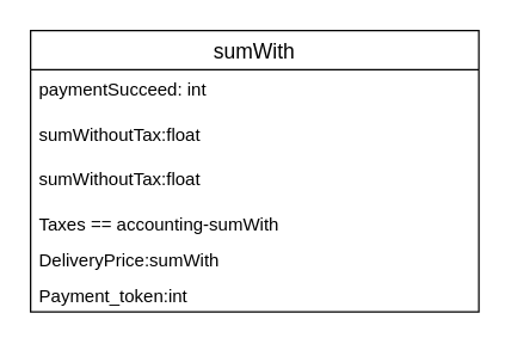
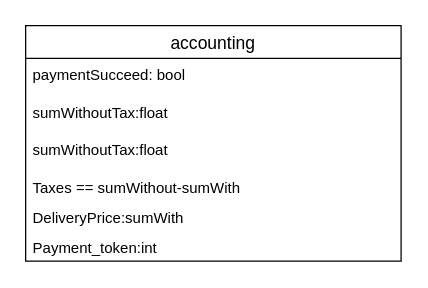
- <mxCell id="2" value="sumWith" style="swimlane;fontStyle=0;childLayout=stackLayout;horizontal=1;startSize=26;horizontalStack=0;resizeParent=1;resizeParentMax=0;resizeLast=0;collapsible=1;marginBottom=0;align=center;fontSize=14;" vertex="1" parent="1"><mxGeometry x="20" y="20" width="300" height="188" as="geometry" /></mxCell>
+ <mxCell id="2" value="accounting" style="swimlane;fontStyle=0;childLayout=stackLayout;horizontal=1;startSize=26;horizontalStack=0;resizeParent=1;resizeParentMax=0;resizeLast=0;collapsible=1;marginBottom=0;align=center;fontSize=14;" vertex="1" parent="1"><mxGeometry x="20" y="20" width="300" height="188" as="geometry" /></mxCell>
- <mxCell id="3" value="paymentSucceed: int" style="text;strokeColor=none;fillColor=none;spacingLeft=4;spacingRight=4;overflow=hidden;rotatable=0;points=[[0,0.5],[1,0.5]];portConstraint=eastwest;fontSize=12;" vertex="1" parent="2"><mxGeometry y="26" width="300" height="30" as="geometry" /></mxCell>
+ <mxCell id="3" value="paymentSucceed: bool" style="text;strokeColor=none;fillColor=none;spacingLeft=4;spacingRight=4;overflow=hidden;rotatable=0;points=[[0,0.5],[1,0.5]];portConstraint=eastwest;fontSize=12;" vertex="1" parent="2"><mxGeometry y="26" width="300" height="30" as="geometry" /></mxCell>
- <mxCell id="6" value="Taxes == accounting-sumWith" style="text;strokeColor=none;fillColor=none;spacingLeft=4;spacingRight=4;overflow=hidden;rotatable=0;points=[[0,0.5],[1,0.5]];portConstraint=eastwest;fontSize=12;" vertex="1" parent="2"><mxGeometry y="116" width="300" height="24" as="geometry" /></mxCell>
+ <mxCell id="6" value="Taxes == sumWithout-sumWith" style="text;strokeColor=none;fillColor=none;spacingLeft=4;spacingRight=4;overflow=hidden;rotatable=0;points=[[0,0.5],[1,0.5]];portConstraint=eastwest;fontSize=12;" vertex="1" parent="2"><mxGeometry y="116" width="300" height="24" as="geometry" /></mxCell>
